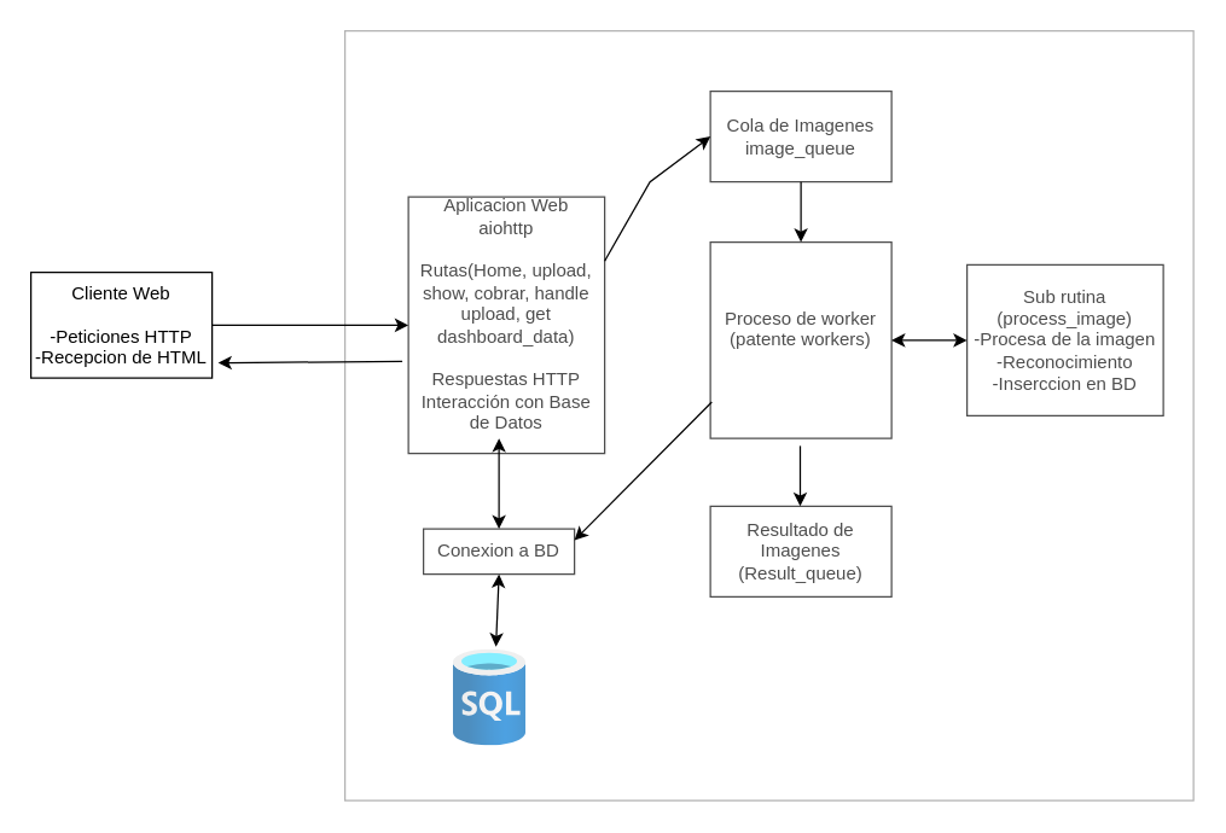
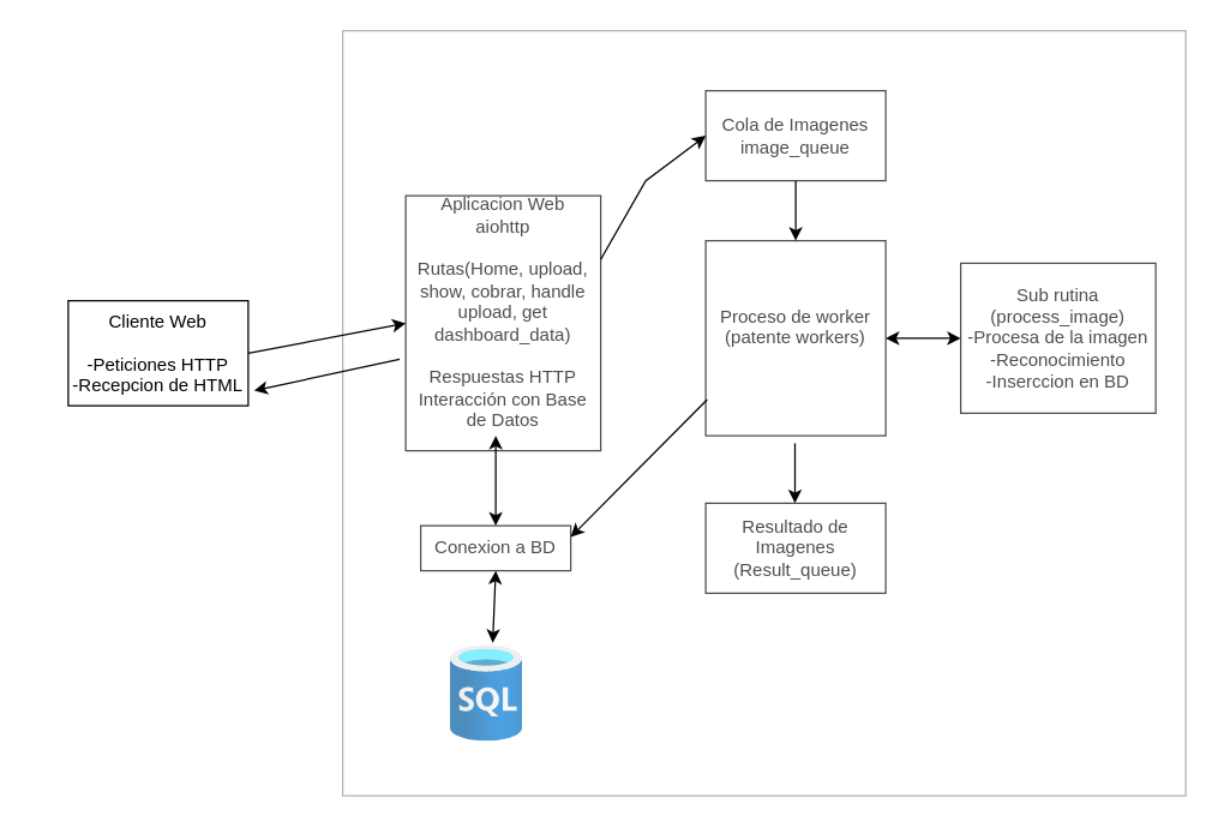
- <mxCell id="2" value="Cliente Web&lt;div&gt;&lt;br&gt;&lt;/div&gt;&lt;div&gt;-Peticiones HTTP&lt;/div&gt;&lt;div&gt;-Recepcion de HTML&lt;/div&gt;" style="rounded=0;whiteSpace=wrap;html=1;" vertex="1" parent="1"><mxGeometry x="20" y="180" width="120" height="70" as="geometry" /></mxCell>
+ <mxCell id="2" value="Cliente Web&lt;div&gt;&lt;br&gt;&lt;/div&gt;&lt;div&gt;-Peticiones HTTP&lt;/div&gt;&lt;div&gt;-Recepcion de HTML&lt;/div&gt;" style="rounded=0;whiteSpace=wrap;html=1;" vertex="1" parent="1"><mxGeometry x="45" y="200" width="120" height="70" as="geometry" /></mxCell>
